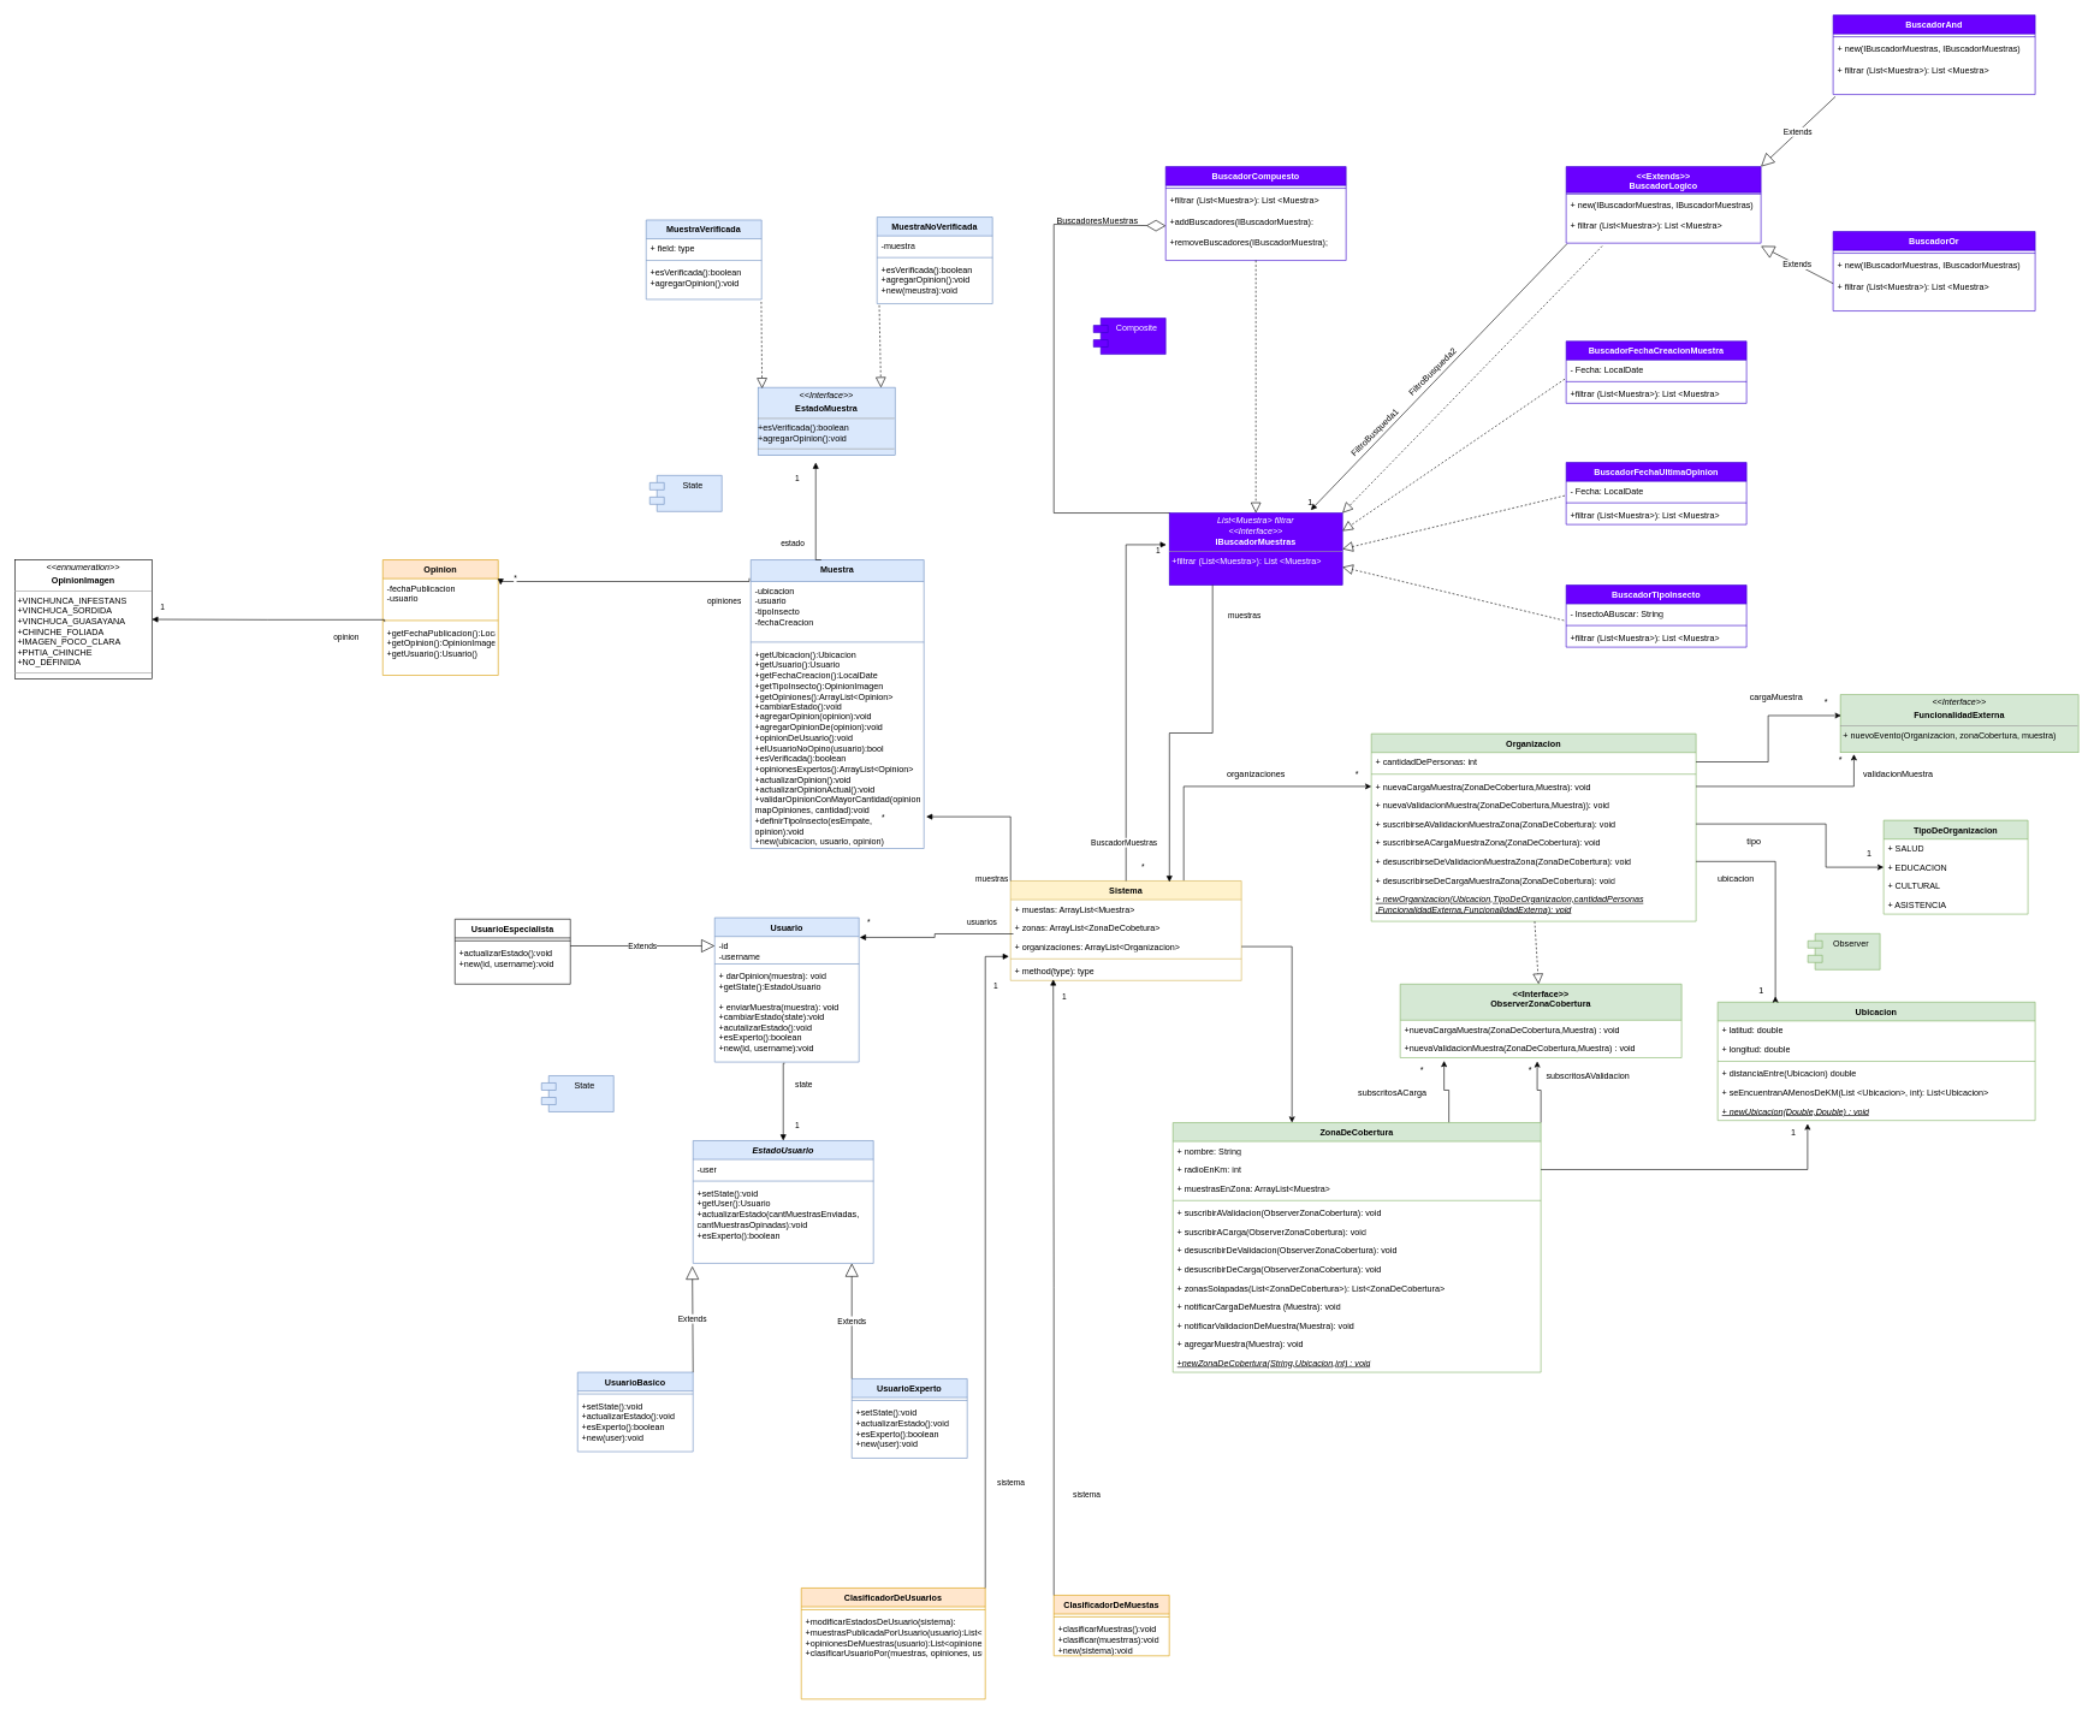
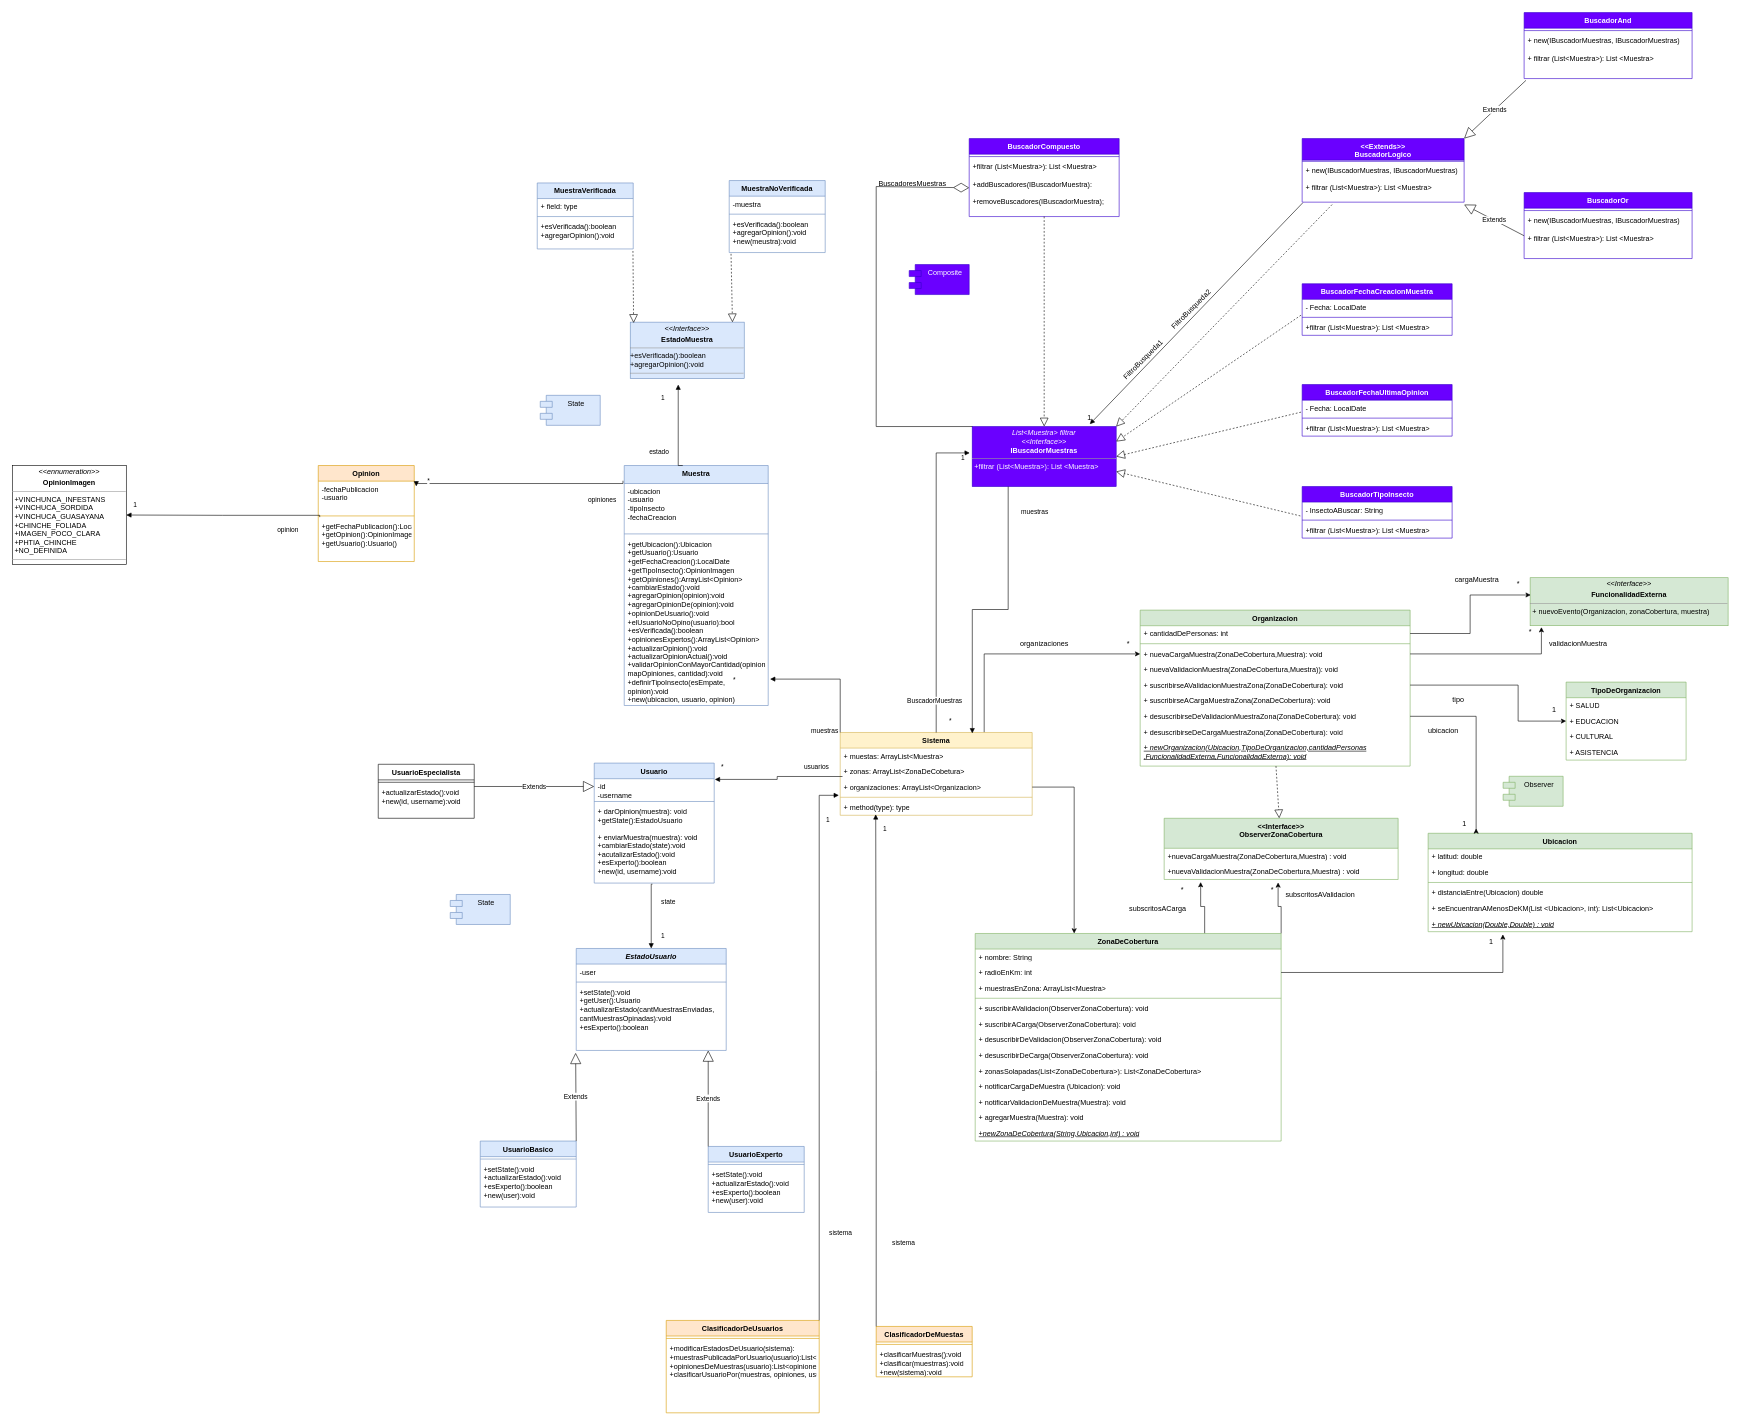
- <mxCell id="37" value="+ notificarCargaDeMuestra (Muestra): void" style="text;strokeColor=none;fillColor=none;align=left;verticalAlign=top;spacingLeft=4;spacingRight=4;overflow=hidden;rotatable=0;points=[[0,0.5],[1,0.5]];portConstraint=eastwest;whiteSpace=wrap;html=1;" parent="27" vertex="1"><mxGeometry y="242" width="510" height="26" as="geometry" /></mxCell>
+ <mxCell id="37" value="+ notificarCargaDeMuestra (Ubicacion): void" style="text;strokeColor=none;fillColor=none;align=left;verticalAlign=top;spacingLeft=4;spacingRight=4;overflow=hidden;rotatable=0;points=[[0,0.5],[1,0.5]];portConstraint=eastwest;whiteSpace=wrap;html=1;" parent="27" vertex="1"><mxGeometry y="242" width="510" height="26" as="geometry" /></mxCell>
